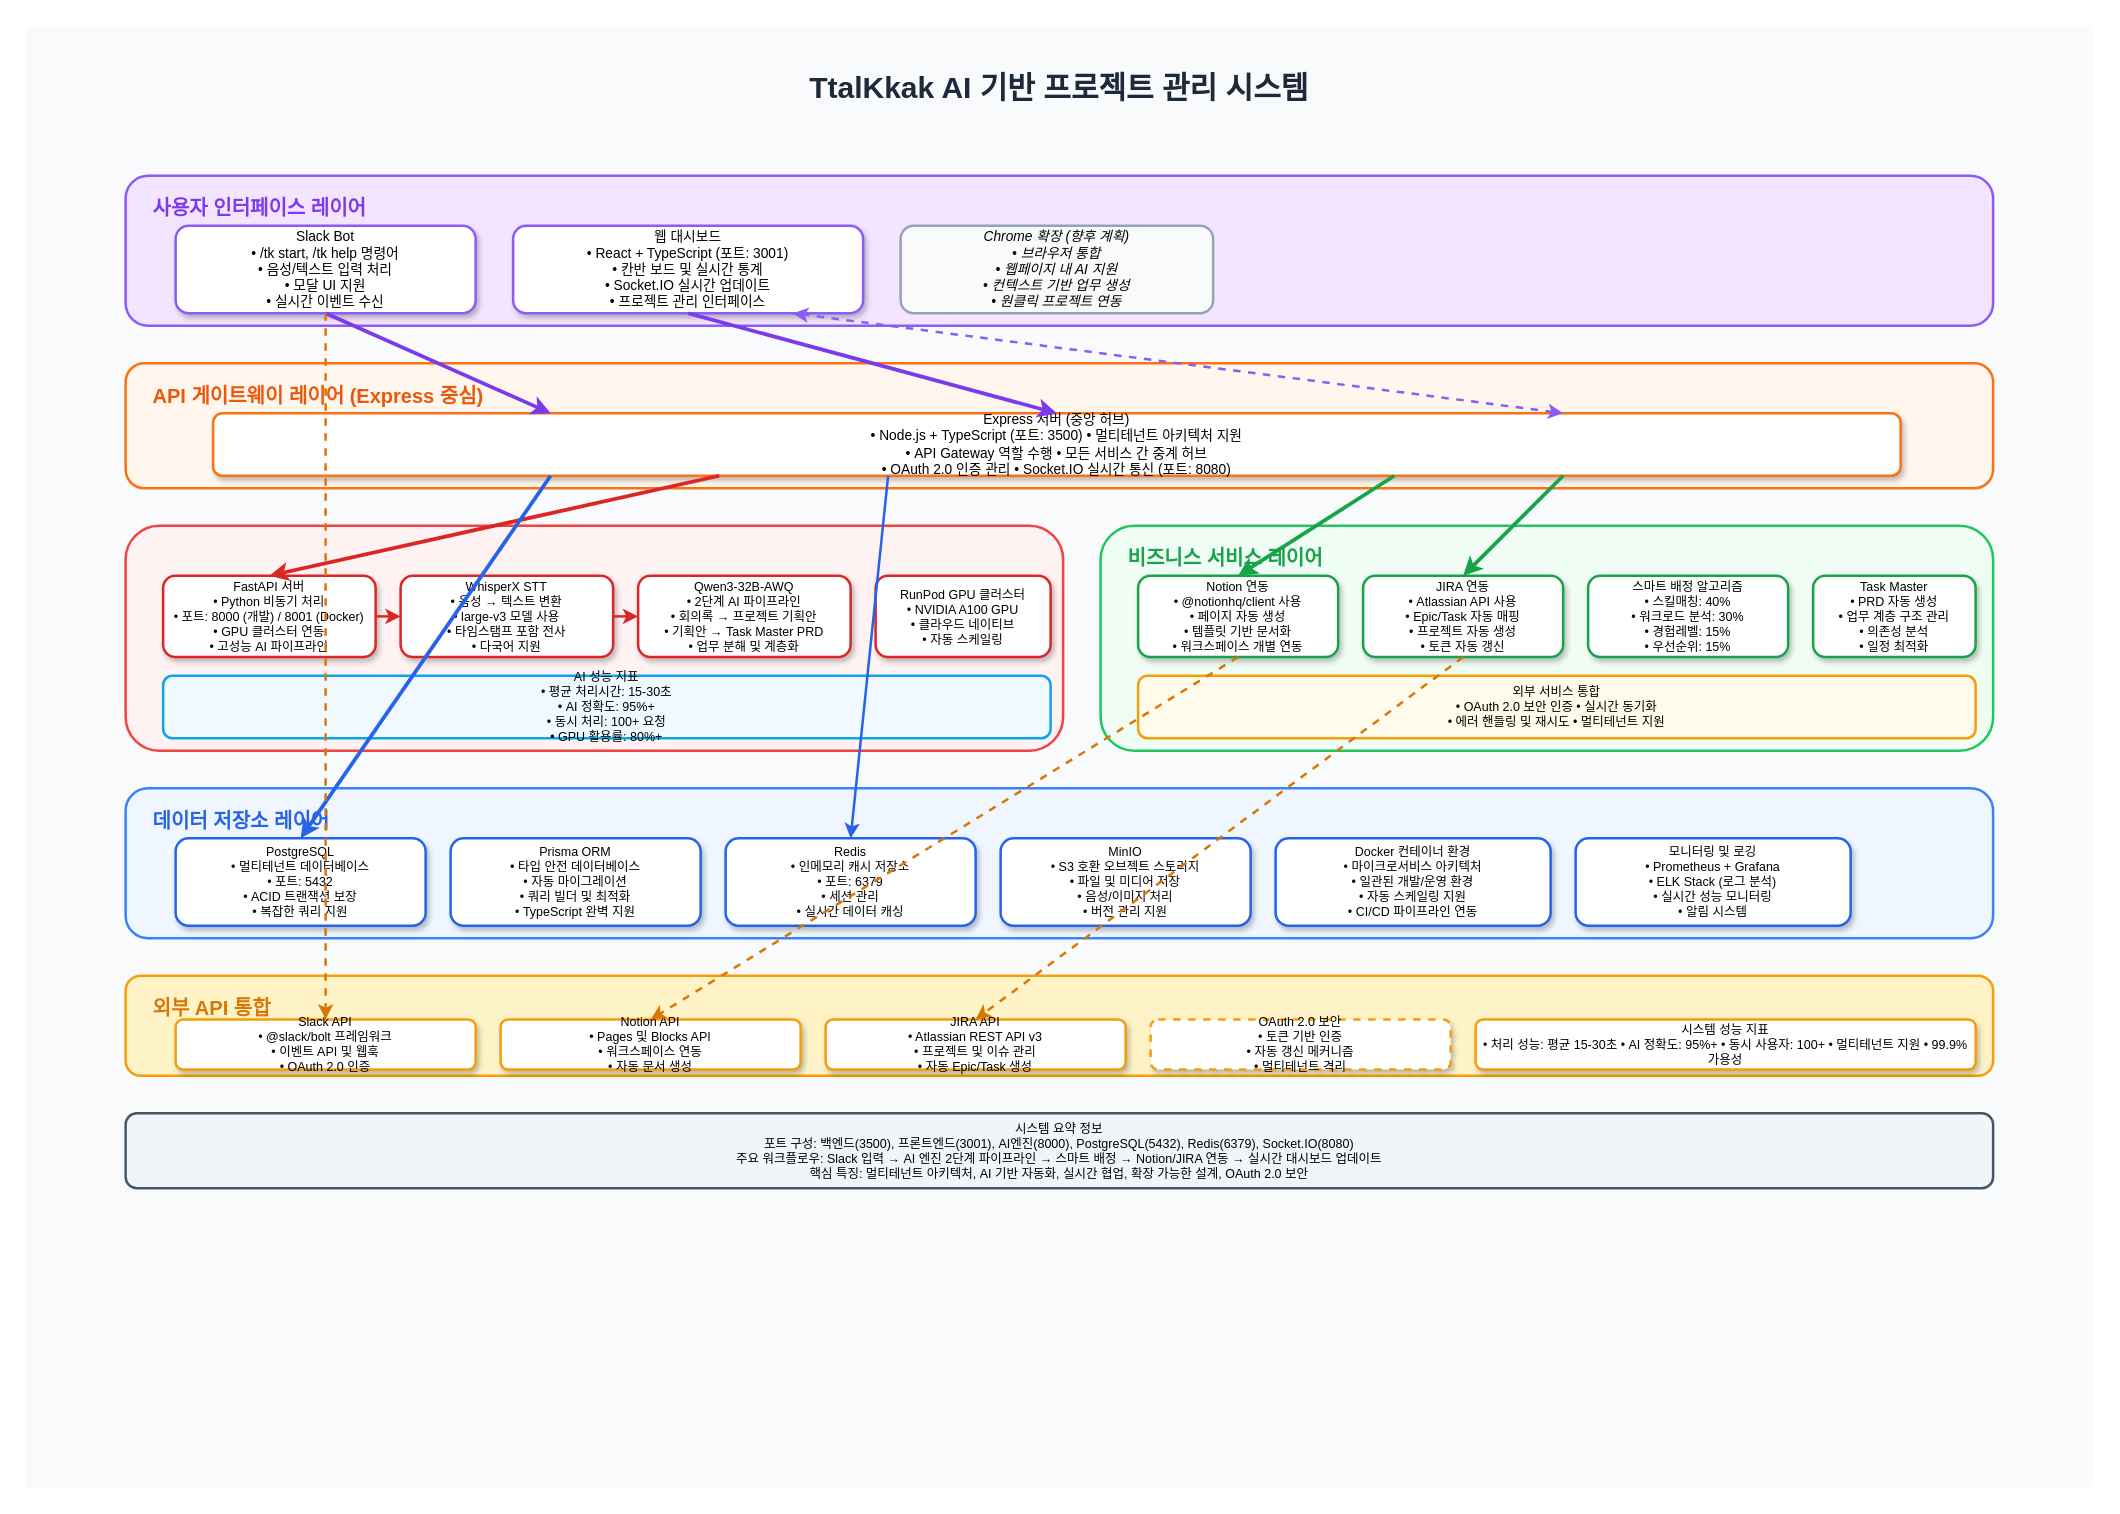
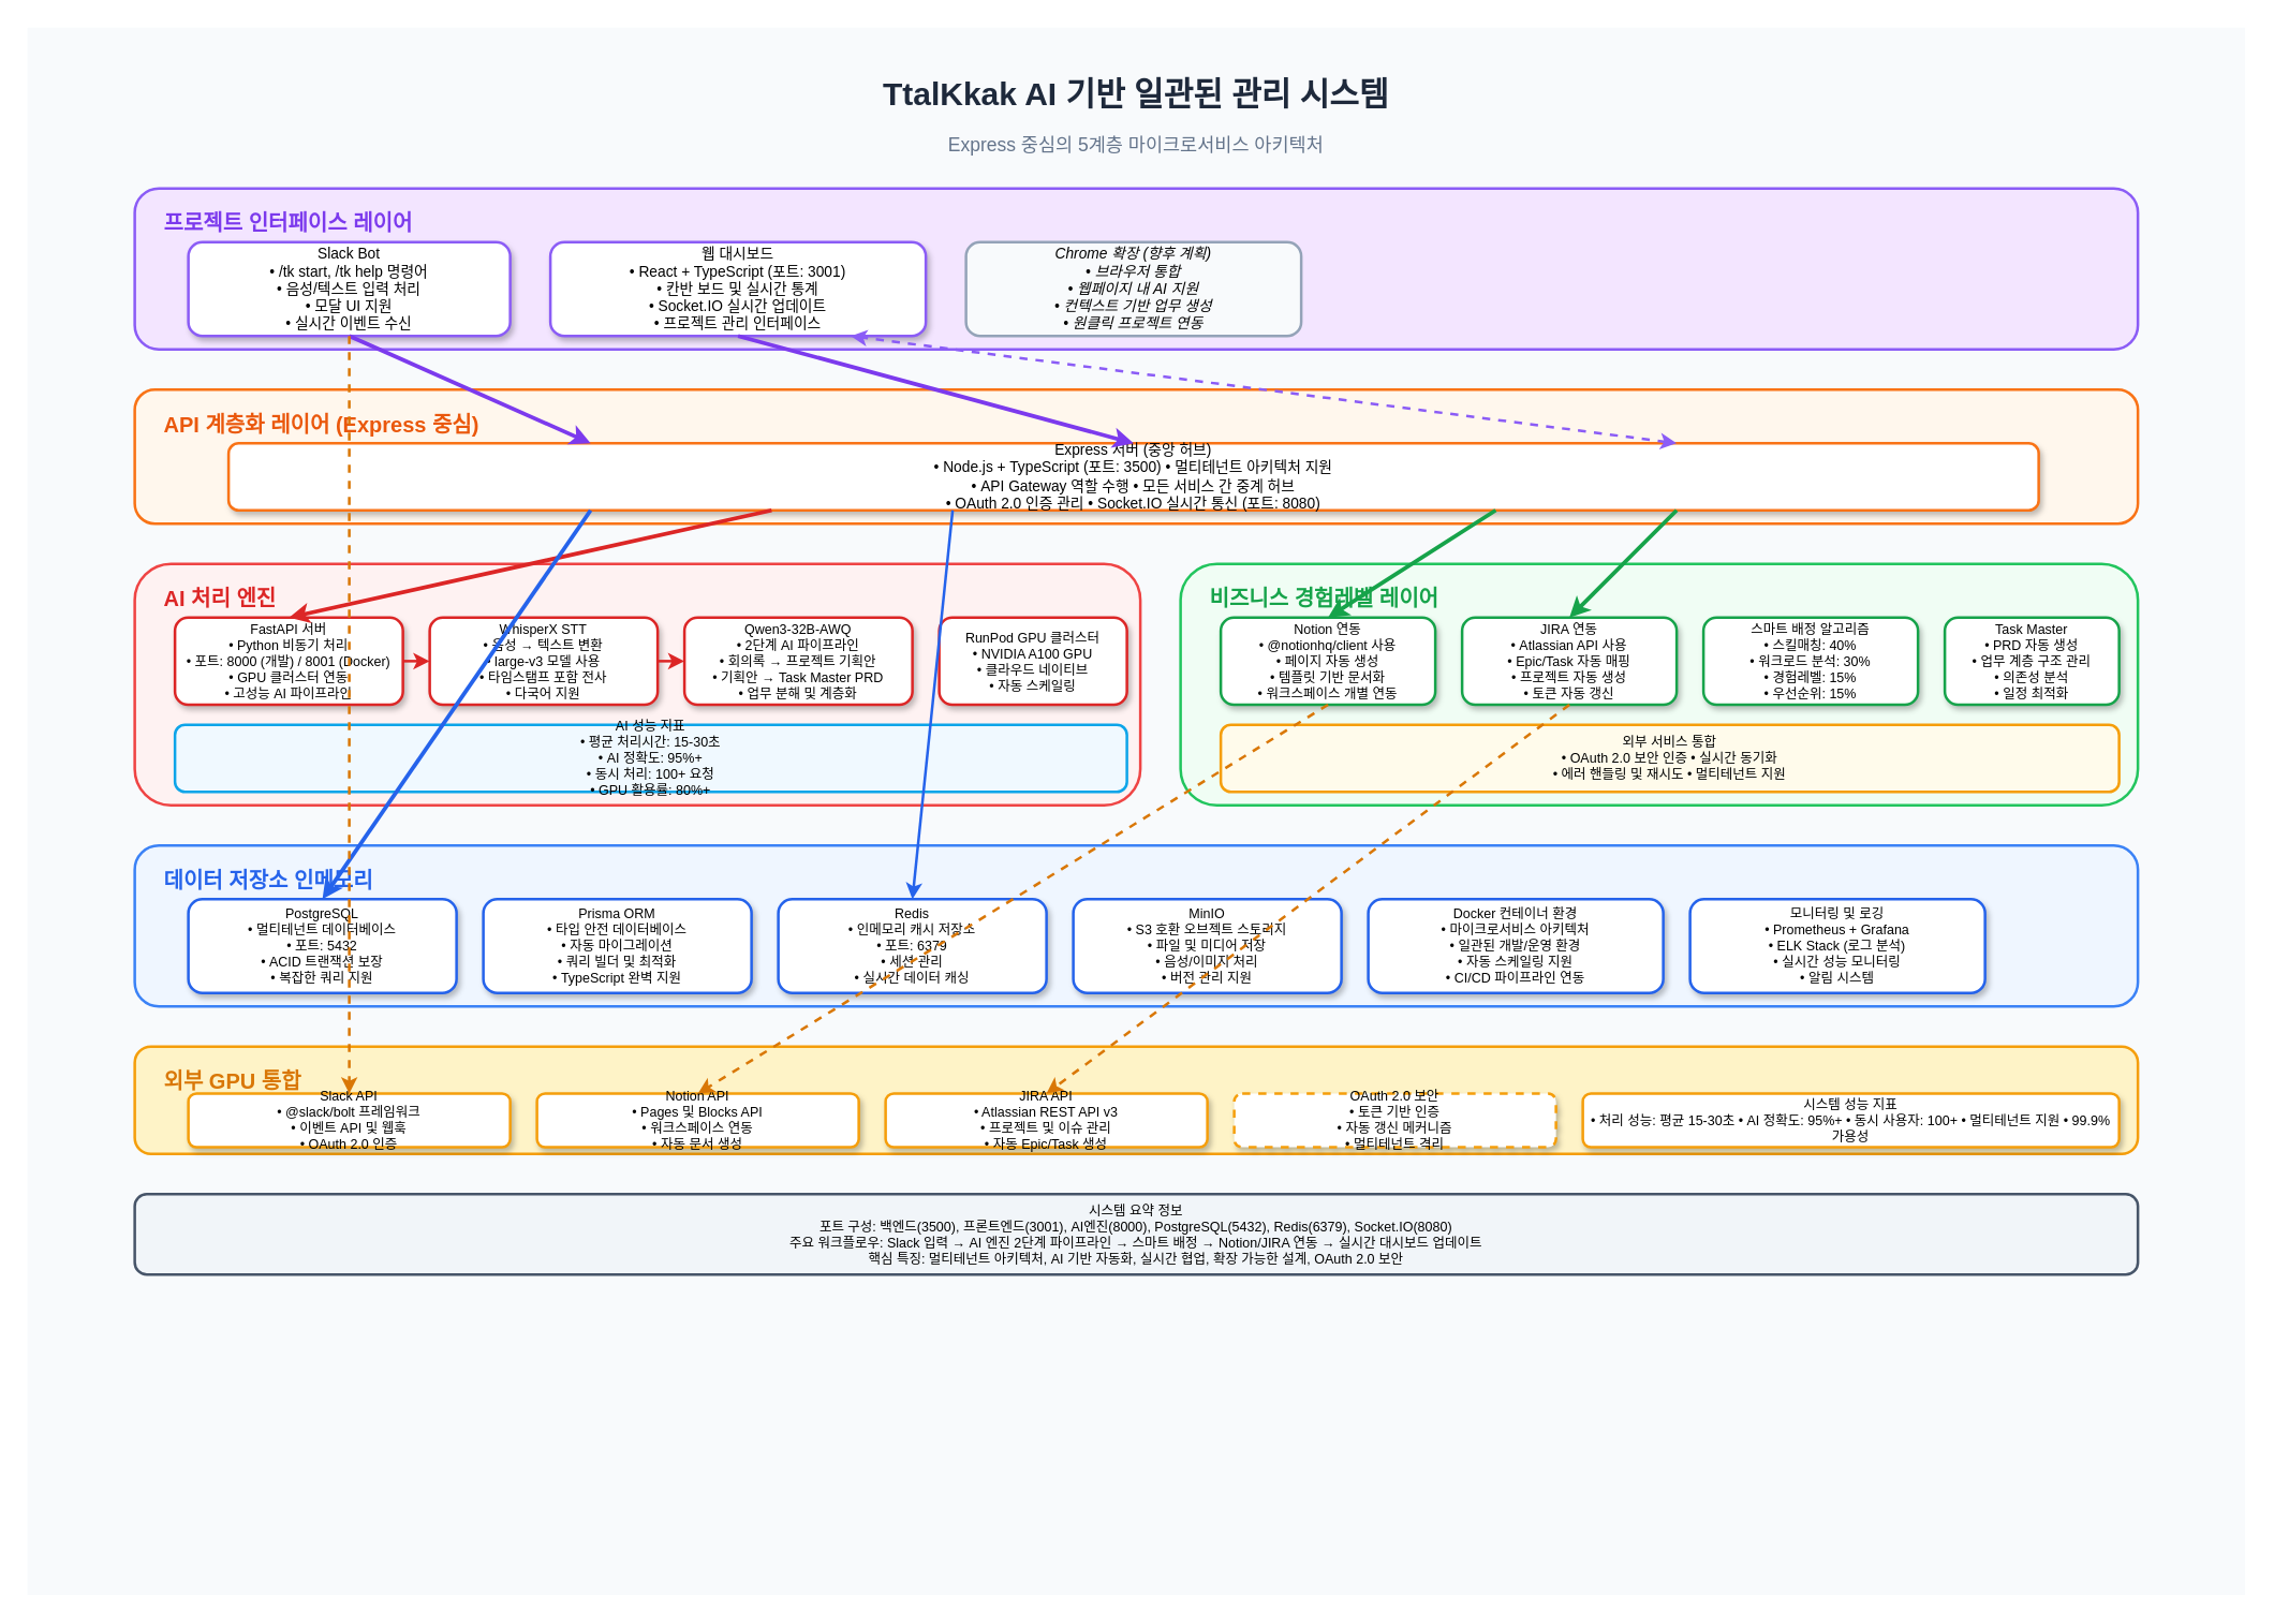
- <mxCell id="3" value="TtalKkak AI 기반 프로젝트 관리 시스템" style="text;html=1;strokeColor=none;fillColor=none;align=center;verticalAlign=middle;whiteSpace=wrap;rounded=0;fontSize=24;fontStyle=1;fontColor=#1e293b;" vertex="1" parent="1"><mxGeometry x="420" y="50" width="854" height="40" as="geometry" /></mxCell>
+ <mxCell id="3" value="TtalKkak AI 기반 일관된 관리 시스템" style="text;html=1;strokeColor=none;fillColor=none;align=center;verticalAlign=middle;whiteSpace=wrap;rounded=0;fontSize=24;fontStyle=1;fontColor=#1e293b;" vertex="1" parent="1"><mxGeometry x="420" y="50" width="854" height="40" as="geometry" /></mxCell>
+ <mxCell id="4" value="Express 중심의 5계층 마이크로서비스 아키텍처" style="text;html=1;strokeColor=none;fillColor=none;align=center;verticalAlign=middle;whiteSpace=wrap;rounded=0;fontSize=14;fontColor=#64748b;" vertex="1" parent="1"><mxGeometry x="547" y="95" width="600" height="25" as="geometry" /></mxCell>
- <mxCell id="6" value="사용자 인터페이스 레이어" style="text;html=1;strokeColor=none;fillColor=none;align=left;verticalAlign=top;whiteSpace=wrap;rounded=0;fontSize=16;fontStyle=1;fontColor=#7c3aed;" vertex="1" parent="1"><mxGeometry x="120" y="150" width="250" height="25" as="geometry" /></mxCell>
+ <mxCell id="6" value="프로젝트 인터페이스 레이어" style="text;html=1;strokeColor=none;fillColor=none;align=left;verticalAlign=top;whiteSpace=wrap;rounded=0;fontSize=16;fontStyle=1;fontColor=#7c3aed;" vertex="1" parent="1"><mxGeometry x="120" y="150" width="250" height="25" as="geometry" /></mxCell>
- <mxCell id="11" value="API 게이트웨이 레이어 (Express 중심)" style="text;html=1;strokeColor=none;fillColor=none;align=left;verticalAlign=top;whiteSpace=wrap;rounded=0;fontSize=16;fontStyle=1;fontColor=#ea580c;" vertex="1" parent="1"><mxGeometry x="120" y="300" width="350" height="25" as="geometry" /></mxCell>
+ <mxCell id="11" value="API 계층화 레이어 (Express 중심)" style="text;html=1;strokeColor=none;fillColor=none;align=left;verticalAlign=top;whiteSpace=wrap;rounded=0;fontSize=16;fontStyle=1;fontColor=#ea580c;" vertex="1" parent="1"><mxGeometry x="120" y="300" width="350" height="25" as="geometry" /></mxCell>
+ <mxCell id="14" value="AI 처리 엔진" style="text;html=1;strokeColor=none;fillColor=none;align=left;verticalAlign=top;whiteSpace=wrap;rounded=0;fontSize=16;fontStyle=1;fontColor=#dc2626;" vertex="1" parent="1"><mxGeometry x="120" y="430" width="150" height="25" as="geometry" /></mxCell>
- <mxCell id="21" value="비즈니스 서비스 레이어" style="text;html=1;strokeColor=none;fillColor=none;align=left;verticalAlign=top;whiteSpace=wrap;rounded=0;fontSize=16;fontStyle=1;fontColor=#16a34a;" vertex="1" parent="1"><mxGeometry x="900" y="430" width="220" height="25" as="geometry" /></mxCell>
+ <mxCell id="21" value="비즈니스 경험레벨 레이어" style="text;html=1;strokeColor=none;fillColor=none;align=left;verticalAlign=top;whiteSpace=wrap;rounded=0;fontSize=16;fontStyle=1;fontColor=#16a34a;" vertex="1" parent="1"><mxGeometry x="900" y="430" width="220" height="25" as="geometry" /></mxCell>
- <mxCell id="28" value="데이터 저장소 레이어" style="text;html=1;strokeColor=none;fillColor=none;align=left;verticalAlign=top;whiteSpace=wrap;rounded=0;fontSize=16;fontStyle=1;fontColor=#2563eb;" vertex="1" parent="1"><mxGeometry x="120" y="640" width="200" height="25" as="geometry" /></mxCell>
+ <mxCell id="28" value="데이터 저장소 인메모리" style="text;html=1;strokeColor=none;fillColor=none;align=left;verticalAlign=top;whiteSpace=wrap;rounded=0;fontSize=16;fontStyle=1;fontColor=#2563eb;" vertex="1" parent="1"><mxGeometry x="120" y="640" width="200" height="25" as="geometry" /></mxCell>
- <mxCell id="36" value="외부 API 통합" style="text;html=1;strokeColor=none;fillColor=none;align=left;verticalAlign=top;whiteSpace=wrap;rounded=0;fontSize=16;fontStyle=1;fontColor=#d97706;" vertex="1" parent="1"><mxGeometry x="120" y="790" width="150" height="25" as="geometry" /></mxCell>
+ <mxCell id="36" value="외부 GPU 통합" style="text;html=1;strokeColor=none;fillColor=none;align=left;verticalAlign=top;whiteSpace=wrap;rounded=0;fontSize=16;fontStyle=1;fontColor=#d97706;" vertex="1" parent="1"><mxGeometry x="120" y="790" width="150" height="25" as="geometry" /></mxCell>
